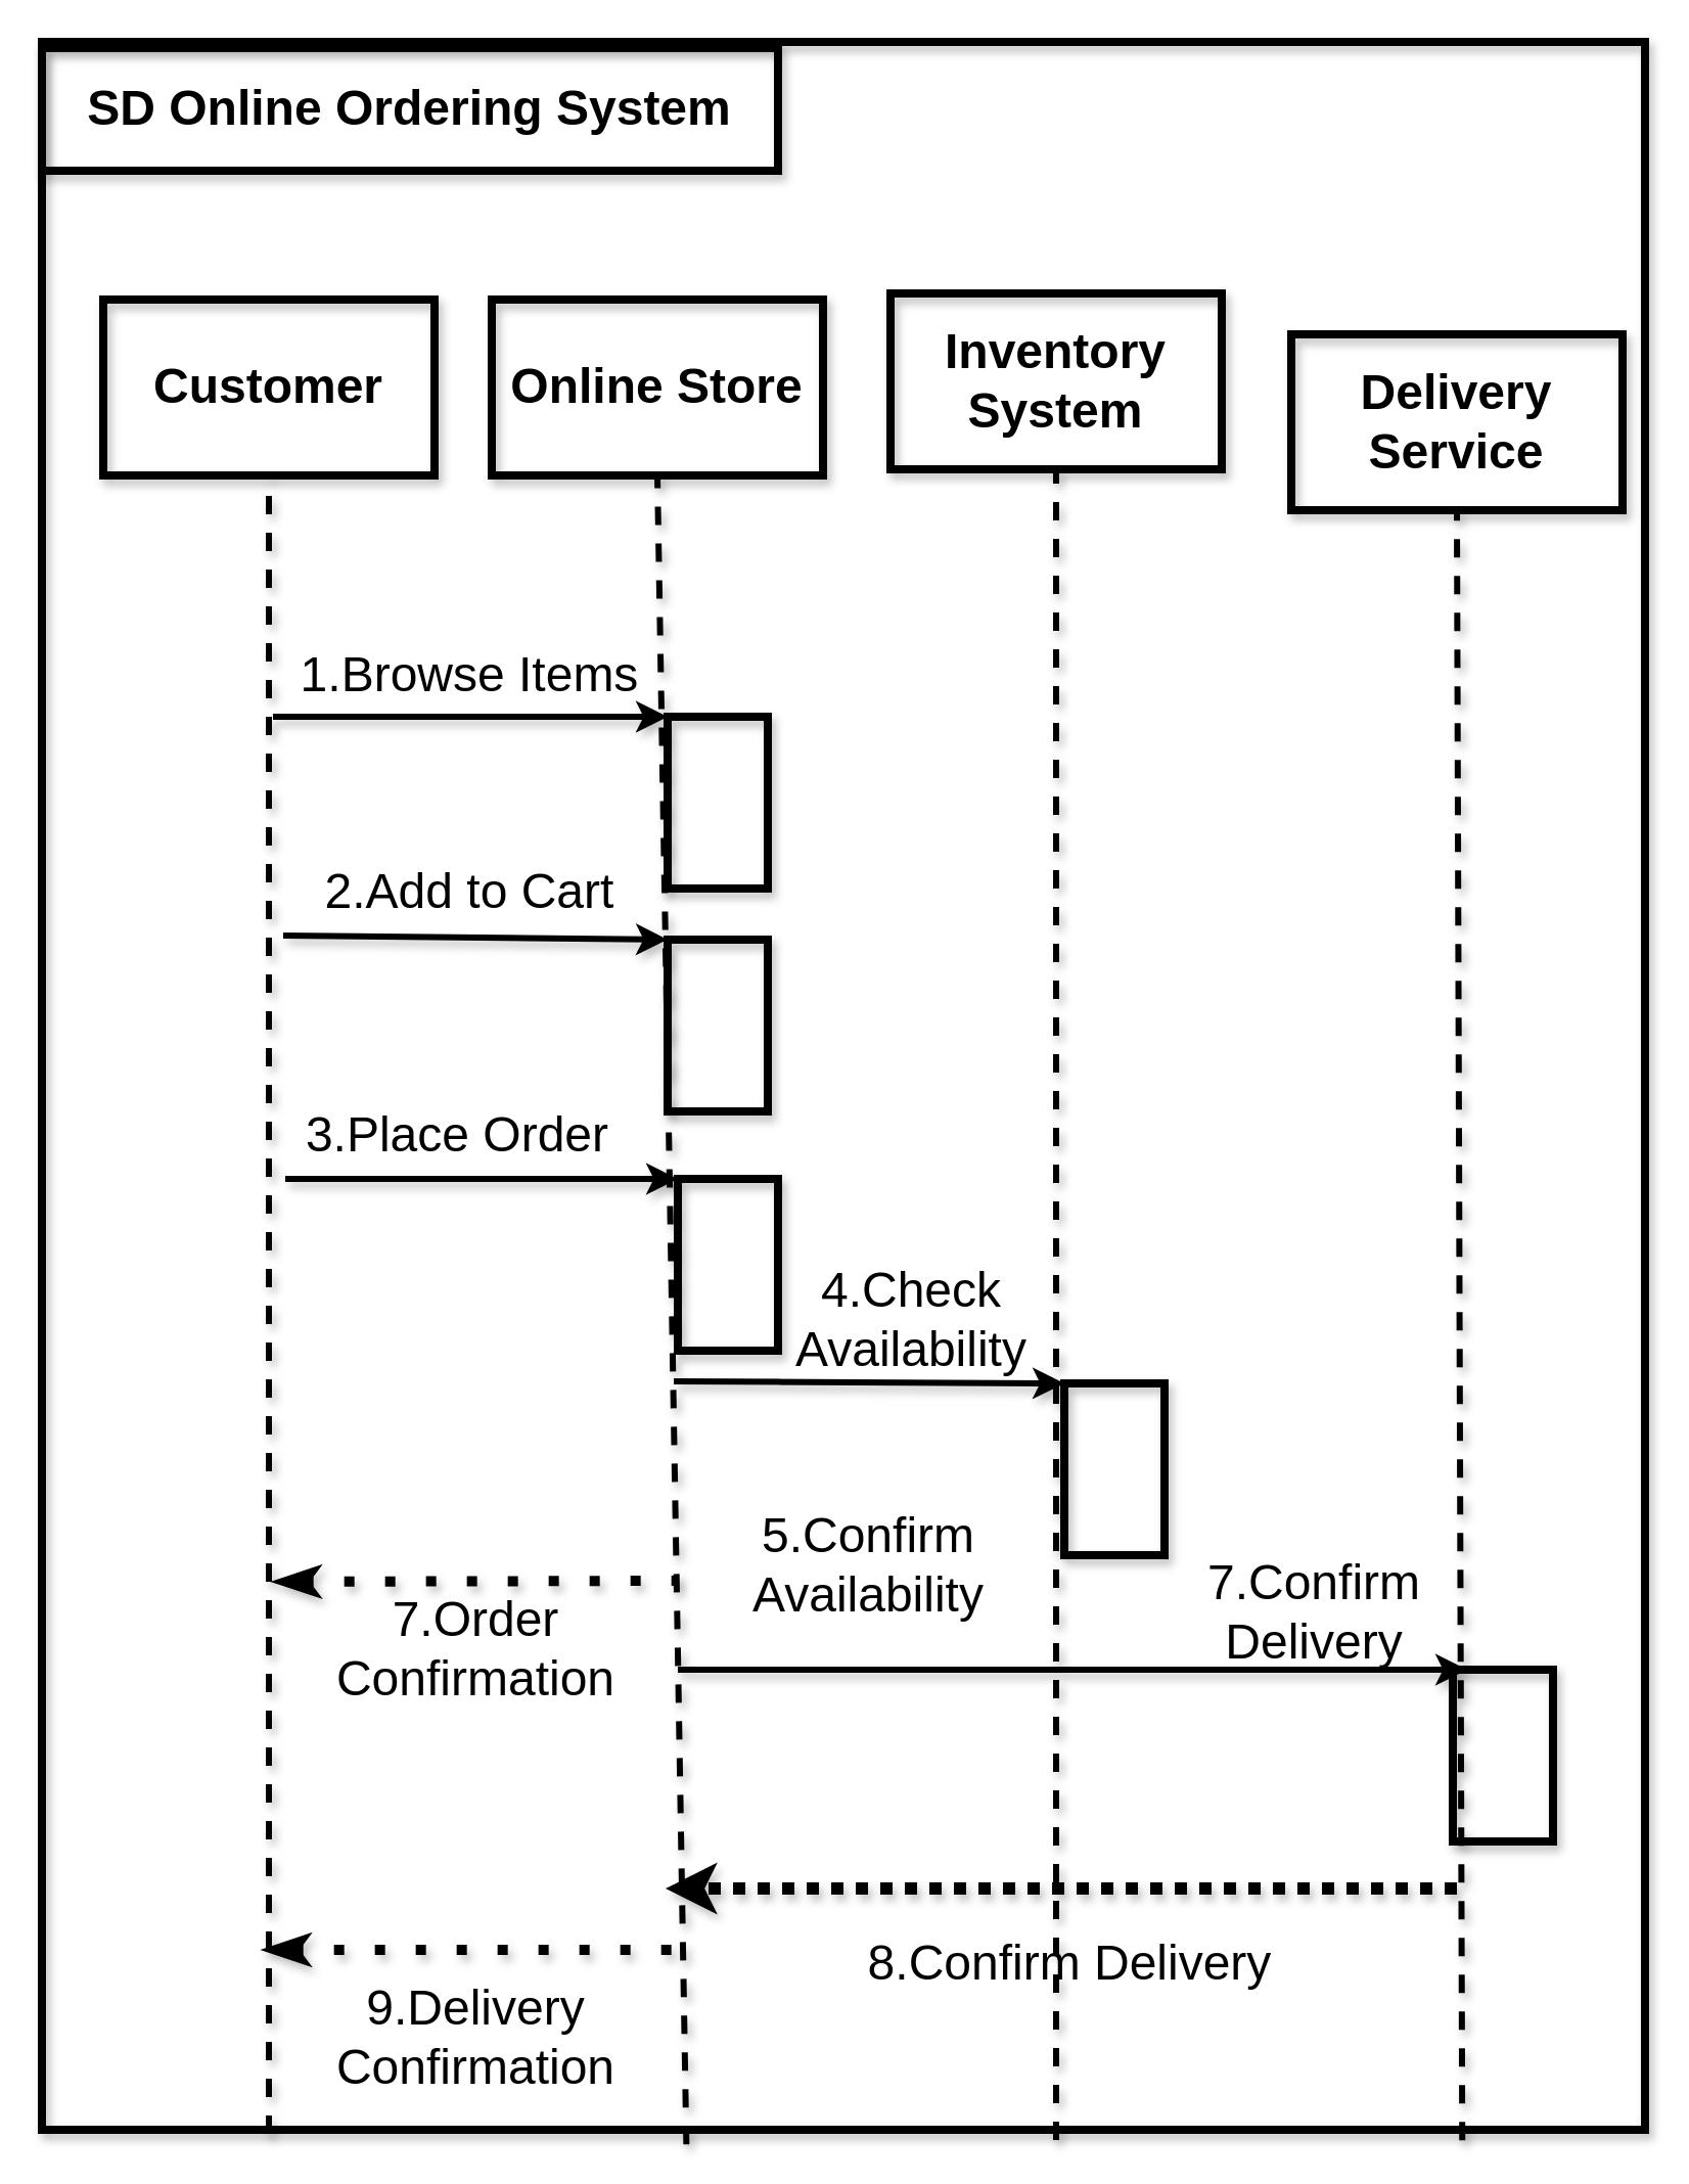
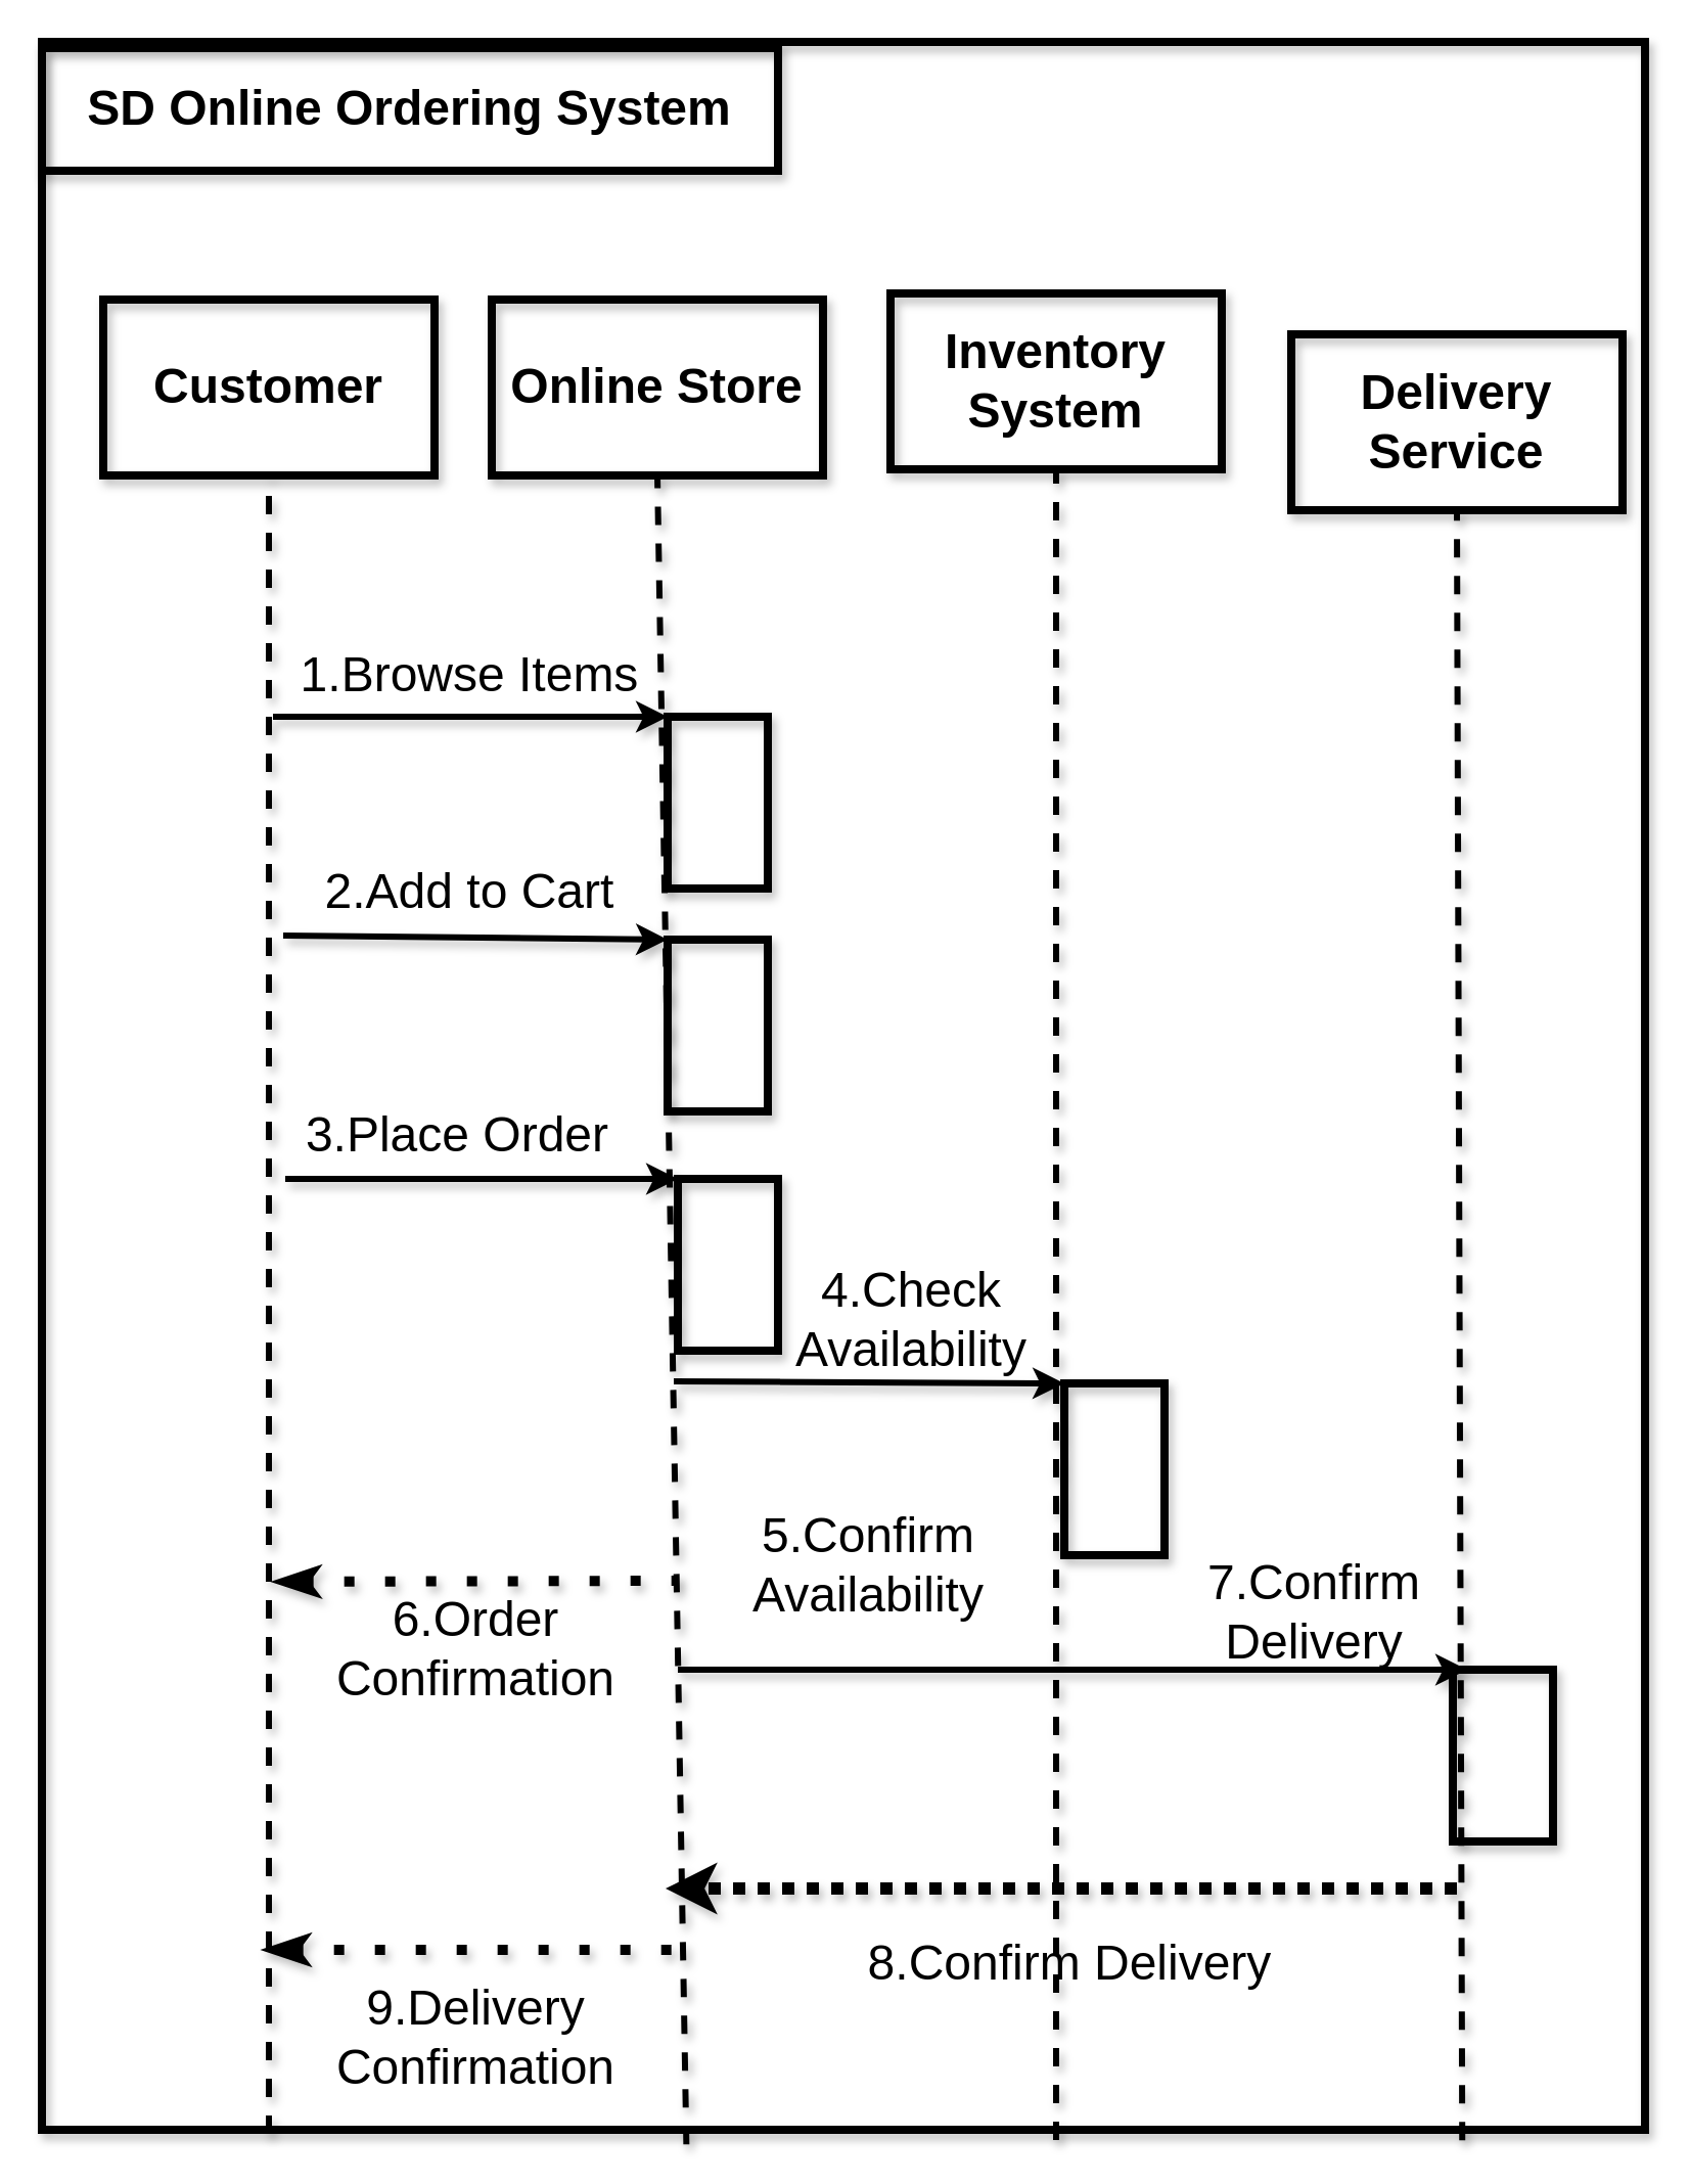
- <mxCell id="29" value="7.Order Confirmation" style="text;html=1;strokeColor=none;fillColor=none;align=center;verticalAlign=middle;whiteSpace=wrap;rounded=0;shadow=1;glass=1;strokeWidth=4;fontSize=24;fontColor=#000000;enumerate=0;" vertex="1" parent="1"><mxGeometry x="139" y="791" width="187" height="30" as="geometry" /></mxCell>
+ <mxCell id="29" value="6.Order Confirmation" style="text;html=1;strokeColor=none;fillColor=none;align=center;verticalAlign=middle;whiteSpace=wrap;rounded=0;shadow=1;glass=1;strokeWidth=4;fontSize=24;fontColor=#000000;enumerate=0;" vertex="1" parent="1"><mxGeometry x="139" y="791" width="187" height="30" as="geometry" /></mxCell>
